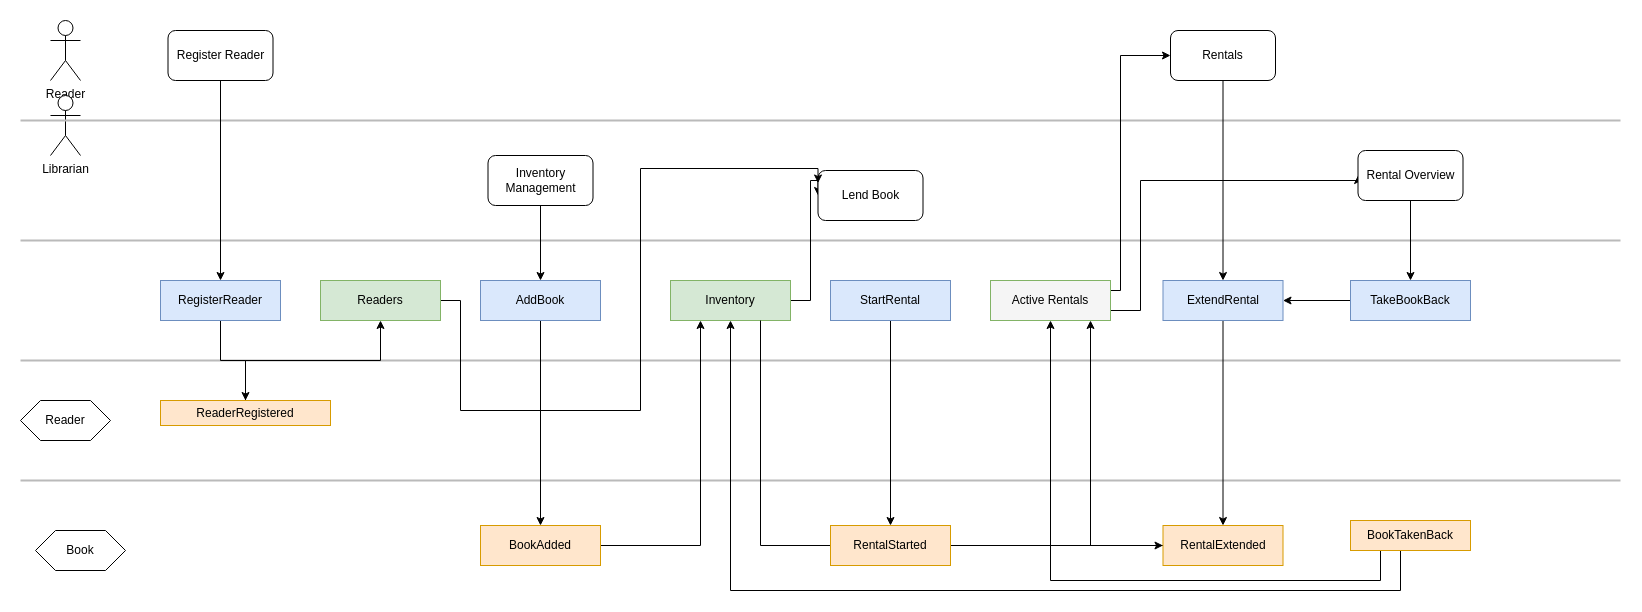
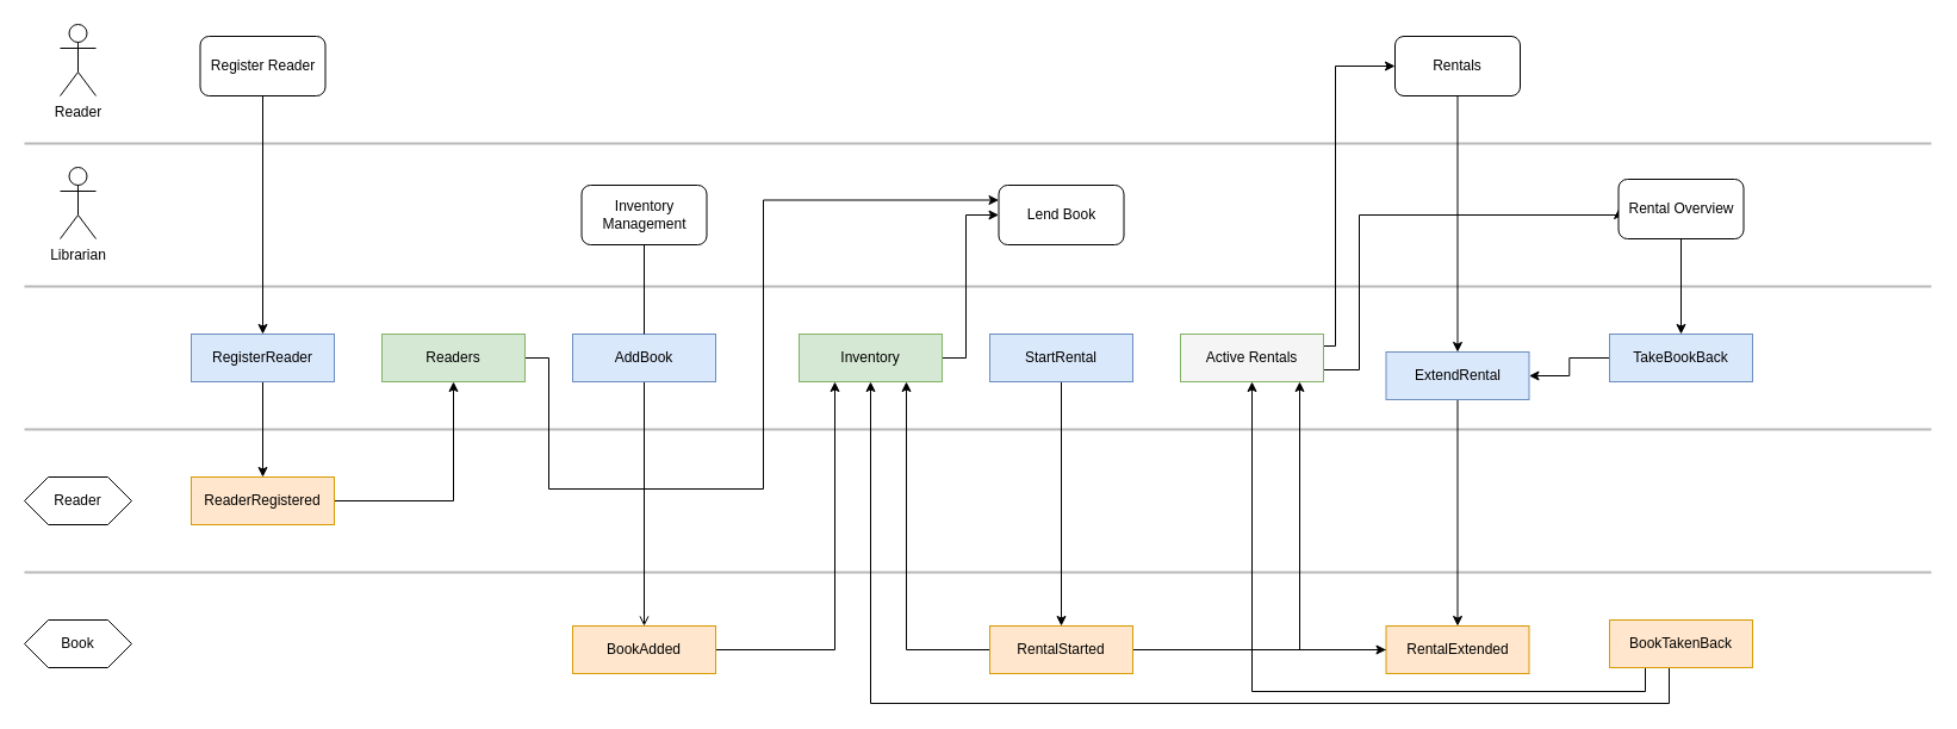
- <mxCell id="3" value="Librarian" style="shape=umlActor;verticalLabelPosition=bottom;verticalAlign=top;html=1;outlineConnect=0;" vertex="1" parent="1"><mxGeometry x="50" y="95" width="30" height="60" as="geometry" /></mxCell>
+ <mxCell id="3" value="Librarian" style="shape=umlActor;verticalLabelPosition=bottom;verticalAlign=top;html=1;outlineConnect=0;" vertex="1" parent="1"><mxGeometry x="50" y="140" width="30" height="60" as="geometry" /></mxCell>
- <mxCell id="25" value="Lend Book" style="rounded=1;whiteSpace=wrap;html=1;" vertex="1" parent="1"><mxGeometry x="817.5" y="170" width="105" height="50" as="geometry" /></mxCell>
+ <mxCell id="25" value="Lend Book" style="rounded=1;whiteSpace=wrap;html=1;" vertex="1" parent="1"><mxGeometry x="837.5" y="155" width="105" height="50" as="geometry" /></mxCell>
- <mxCell id="16" style="edgeStyle=orthogonalEdgeStyle;rounded=0;orthogonalLoop=1;jettySize=auto;html=1;entryX=0.5;entryY=0;entryDx=0;entryDy=0;" edge="1" parent="1" source="17" target="11"><mxGeometry relative="1" as="geometry" /></mxCell>
+ <mxCell id="16" style="edgeStyle=orthogonalEdgeStyle;rounded=0;orthogonalLoop=1;jettySize=auto;html=1;entryX=0.5;entryY=0;entryDx=0;entryDy=0;endArrow=none;" edge="1" parent="1" source="17" target="11"><mxGeometry relative="1" as="geometry" /></mxCell>
- <mxCell id="37" value="ExtendRental" style="rounded=0;whiteSpace=wrap;html=1;fillColor=#dae8fc;strokeColor=#6c8ebf;" vertex="1" parent="1"><mxGeometry x="1162.5" y="280" width="120" height="40" as="geometry" /></mxCell>
+ <mxCell id="37" value="ExtendRental" style="rounded=0;whiteSpace=wrap;html=1;fillColor=#dae8fc;strokeColor=#6c8ebf;" vertex="1" parent="1"><mxGeometry x="1162.5" y="295" width="120" height="40" as="geometry" /></mxCell>
- <mxCell id="30" style="edgeStyle=orthogonalEdgeStyle;rounded=0;orthogonalLoop=1;jettySize=auto;html=1;entryX=0.75;entryY=1;entryDx=0;entryDy=0;strokeColor=#000000;strokeWidth=1;endArrow=none;" edge="1" parent="1" source="32" target="15"><mxGeometry relative="1" as="geometry" /></mxCell>
+ <mxCell id="30" style="edgeStyle=orthogonalEdgeStyle;rounded=0;orthogonalLoop=1;jettySize=auto;html=1;entryX=0.75;entryY=1;entryDx=0;entryDy=0;strokeColor=#000000;strokeWidth=1;" edge="1" parent="1" source="32" target="15"><mxGeometry relative="1" as="geometry" /></mxCell>
- <mxCell id="23" value="ReaderRegistered" style="rounded=0;whiteSpace=wrap;html=1;fillColor=#ffe6cc;strokeColor=#d79b00;" vertex="1" parent="1"><mxGeometry x="160" y="400" width="170" height="25" as="geometry" /></mxCell>
+ <mxCell id="23" value="ReaderRegistered" style="rounded=0;whiteSpace=wrap;html=1;fillColor=#ffe6cc;strokeColor=#d79b00;" vertex="1" parent="1"><mxGeometry x="160" y="400" width="120" height="40" as="geometry" /></mxCell>
- <mxCell id="10" style="edgeStyle=orthogonalEdgeStyle;rounded=0;orthogonalLoop=1;jettySize=auto;html=1;entryX=0.5;entryY=0;entryDx=0;entryDy=0;" edge="1" parent="1" source="11" target="13"><mxGeometry relative="1" as="geometry" /></mxCell>
+ <mxCell id="10" style="edgeStyle=orthogonalEdgeStyle;rounded=0;orthogonalLoop=1;jettySize=auto;html=1;entryX=0.5;entryY=0;entryDx=0;entryDy=0;endArrow=open;" edge="1" parent="1" source="11" target="13"><mxGeometry relative="1" as="geometry" /></mxCell>
- <mxCell id="47" value="BookTakenBack" style="rounded=0;whiteSpace=wrap;html=1;fillColor=#ffe6cc;strokeColor=#d79b00;" vertex="1" parent="1"><mxGeometry x="1350" y="520" width="120" height="30" as="geometry" /></mxCell>
+ <mxCell id="47" value="BookTakenBack" style="rounded=0;whiteSpace=wrap;html=1;fillColor=#ffe6cc;strokeColor=#d79b00;" vertex="1" parent="1"><mxGeometry x="1350" y="520" width="120" height="40" as="geometry" /></mxCell>
- <mxCell id="9" value="Book" style="shape=hexagon;perimeter=hexagonPerimeter2;whiteSpace=wrap;html=1;fixedSize=1;" vertex="1" parent="1"><mxGeometry x="35" y="530" width="90" height="40" as="geometry" /></mxCell>
+ <mxCell id="9" value="Book" style="shape=hexagon;perimeter=hexagonPerimeter2;whiteSpace=wrap;html=1;fixedSize=1;" vertex="1" parent="1"><mxGeometry y="520" width="90" height="40" as="geometry" x="20" /></mxCell>
